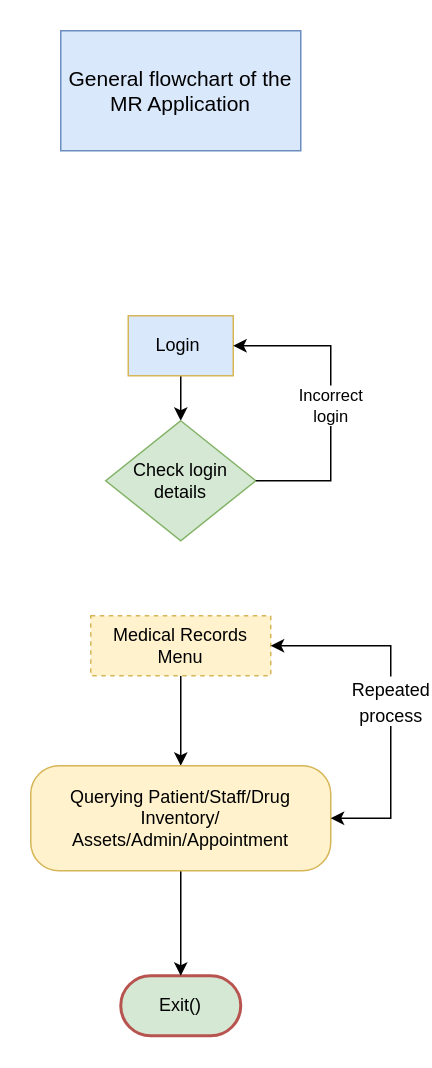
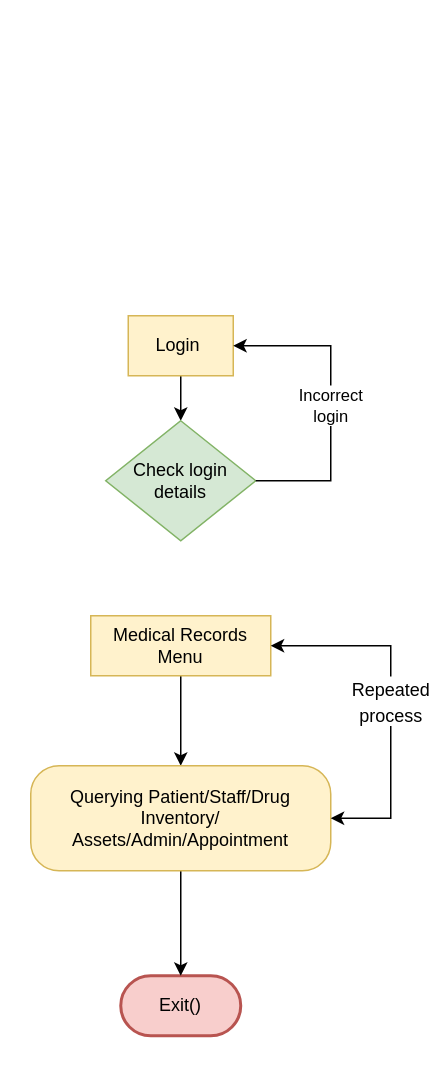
- <mxCell id="2" value="&lt;font style=&quot;font-size: 14px&quot;&gt;General flowchart of the MR Application&lt;/font&gt;" style="text;html=1;strokeColor=#6c8ebf;fillColor=#dae8fc;align=center;verticalAlign=middle;whiteSpace=wrap;rounded=0;" parent="1" vertex="1"><mxGeometry x="40" y="20" width="160" height="80" as="geometry" /></mxCell>
- <mxCell id="4" value="Login&amp;nbsp;" style="rounded=0;whiteSpace=wrap;html=1;fillColor=#dae8fc;strokeColor=#d6b656;" parent="1" vertex="1"><mxGeometry x="85" y="210" width="70" height="40" as="geometry" /></mxCell>
+ <mxCell id="4" value="Login&amp;nbsp;" style="rounded=0;whiteSpace=wrap;html=1;fillColor=#fff2cc;strokeColor=#d6b656;" parent="1" vertex="1"><mxGeometry x="85" y="210" width="70" height="40" as="geometry" /></mxCell>
- <mxCell id="8" value="Medical Records Menu" style="rounded=0;whiteSpace=wrap;html=1;fillColor=#fff2cc;strokeColor=#d6b656;dashed=1;" parent="1" vertex="1"><mxGeometry x="60" y="410" width="120" height="40" as="geometry" /></mxCell>
+ <mxCell id="8" value="Medical Records Menu" style="rounded=0;whiteSpace=wrap;html=1;fillColor=#fff2cc;strokeColor=#d6b656;" parent="1" vertex="1"><mxGeometry x="60" y="410" width="120" height="40" as="geometry" /></mxCell>
- <mxCell id="9" value="Exit()" style="rounded=1;whiteSpace=wrap;html=1;arcSize=50;strokeWidth=2;fillColor=#d5e8d4;strokeColor=#b85450;" parent="1" vertex="1"><mxGeometry x="80" y="650" width="80" height="40" as="geometry" /></mxCell>
+ <mxCell id="9" value="Exit()" style="rounded=1;whiteSpace=wrap;html=1;arcSize=50;strokeWidth=2;fillColor=#f8cecc;strokeColor=#b85450;" parent="1" vertex="1"><mxGeometry x="80" y="650" width="80" height="40" as="geometry" /></mxCell>
